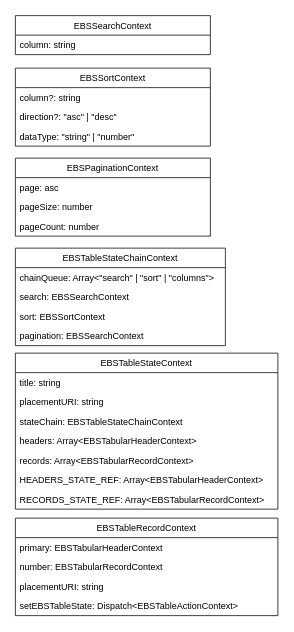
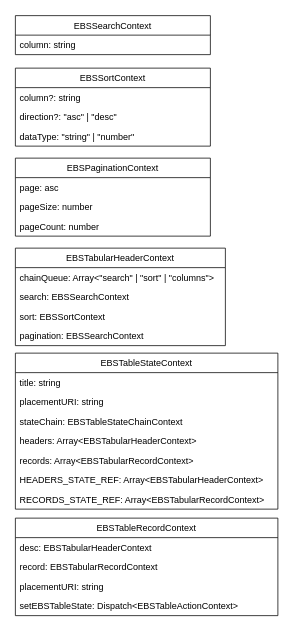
- <mxCell id="12" value="EBSTableStateChainContext" style="swimlane;fontStyle=0;childLayout=stackLayout;horizontal=1;startSize=26;fillColor=none;horizontalStack=0;resizeParent=1;resizeParentMax=0;resizeLast=0;collapsible=1;marginBottom=0;" vertex="1" parent="1"><mxGeometry x="20" y="330" width="280" height="130" as="geometry" /></mxCell>
+ <mxCell id="12" value="EBSTabularHeaderContext" style="swimlane;fontStyle=0;childLayout=stackLayout;horizontal=1;startSize=26;fillColor=none;horizontalStack=0;resizeParent=1;resizeParentMax=0;resizeLast=0;collapsible=1;marginBottom=0;" vertex="1" parent="1"><mxGeometry x="20" y="330" width="280" height="130" as="geometry" /></mxCell>
- <mxCell id="26" value="primary: EBSTabularHeaderContext" style="text;strokeColor=none;fillColor=none;align=left;verticalAlign=top;spacingLeft=4;spacingRight=4;overflow=hidden;rotatable=0;points=[[0,0.5],[1,0.5]];portConstraint=eastwest;" vertex="1" parent="25"><mxGeometry y="26" width="350" height="26" as="geometry" /></mxCell>
+ <mxCell id="26" value="desc: EBSTabularHeaderContext" style="text;strokeColor=none;fillColor=none;align=left;verticalAlign=top;spacingLeft=4;spacingRight=4;overflow=hidden;rotatable=0;points=[[0,0.5],[1,0.5]];portConstraint=eastwest;" vertex="1" parent="25"><mxGeometry y="26" width="350" height="26" as="geometry" /></mxCell>
- <mxCell id="27" value="number: EBSTabularRecordContext" style="text;strokeColor=none;fillColor=none;align=left;verticalAlign=top;spacingLeft=4;spacingRight=4;overflow=hidden;rotatable=0;points=[[0,0.5],[1,0.5]];portConstraint=eastwest;" vertex="1" parent="25"><mxGeometry y="52" width="350" height="26" as="geometry" /></mxCell>
+ <mxCell id="27" value="record: EBSTabularRecordContext" style="text;strokeColor=none;fillColor=none;align=left;verticalAlign=top;spacingLeft=4;spacingRight=4;overflow=hidden;rotatable=0;points=[[0,0.5],[1,0.5]];portConstraint=eastwest;" vertex="1" parent="25"><mxGeometry y="52" width="350" height="26" as="geometry" /></mxCell>
